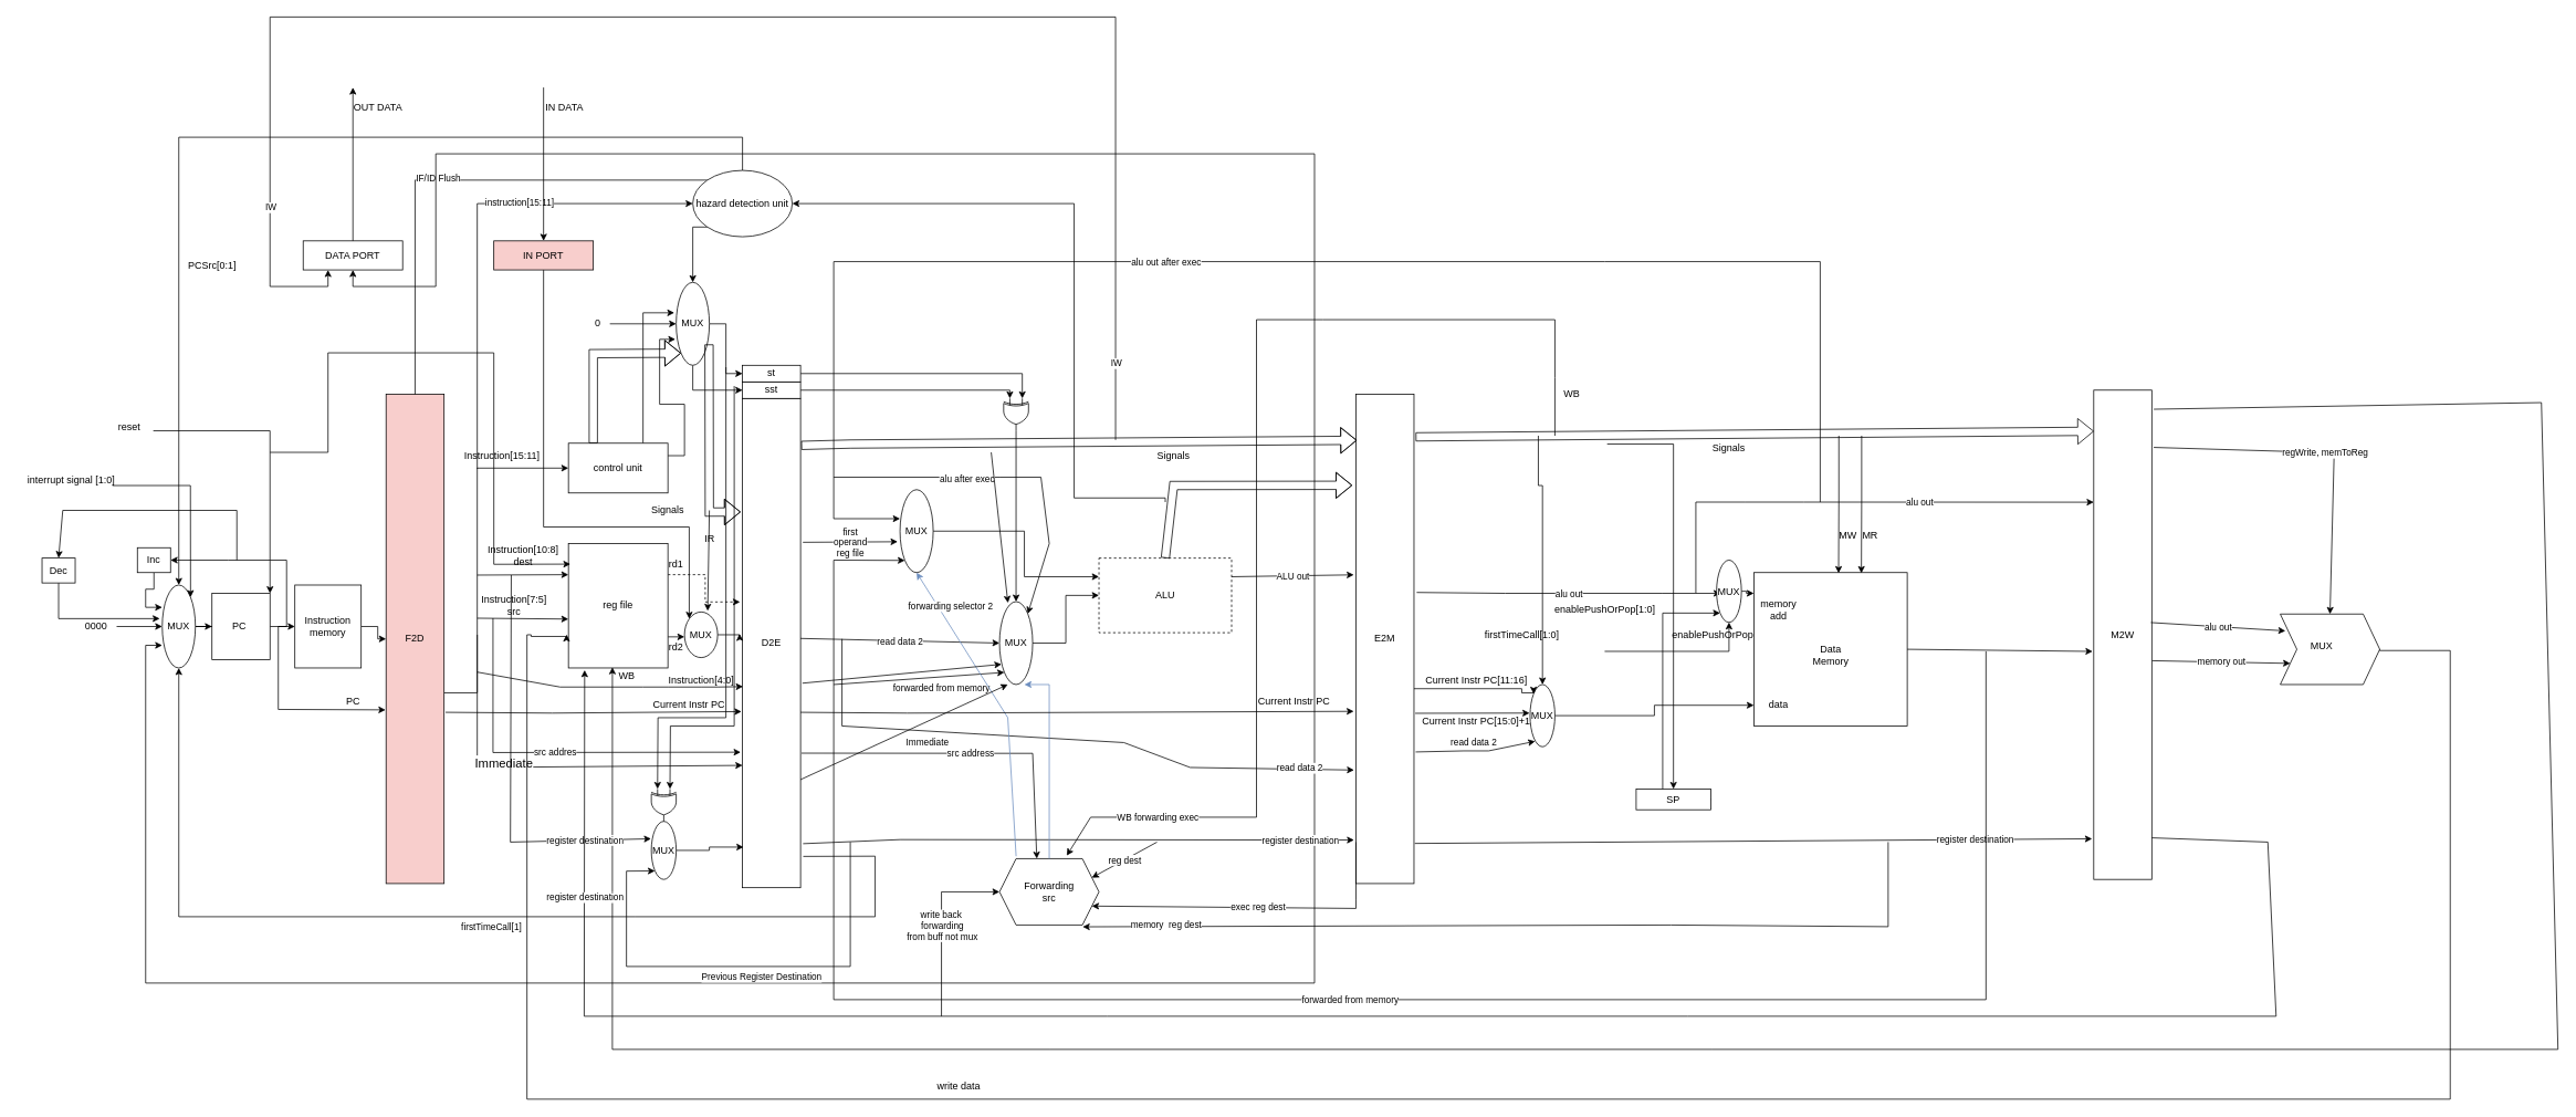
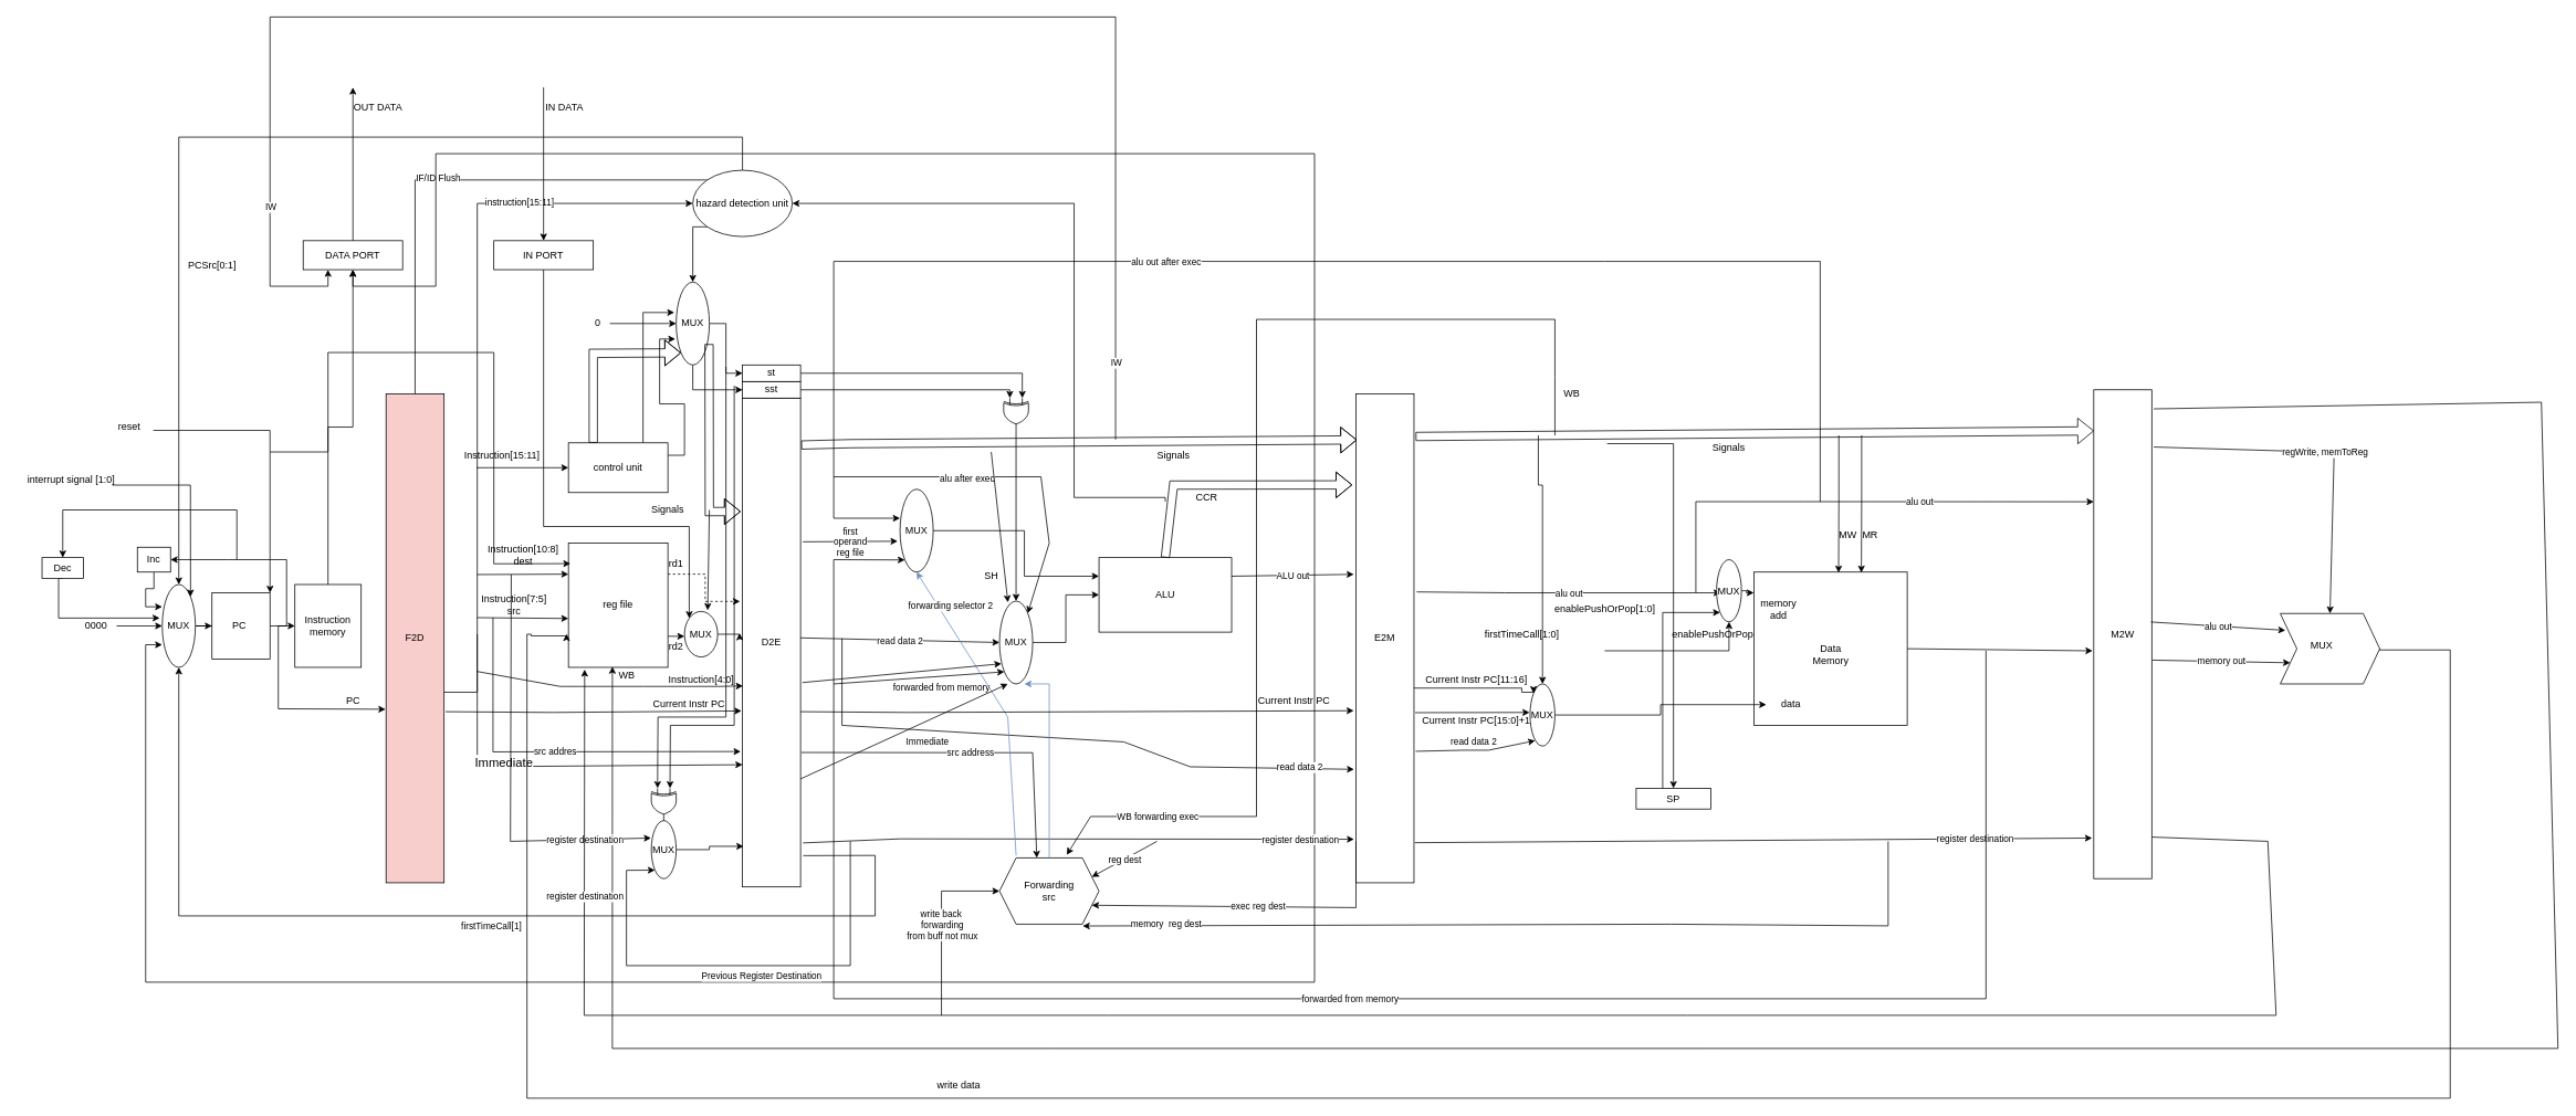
- <mxCell id="149" value="IN PORT" style="rounded=0;whiteSpace=wrap;html=1;fillColor=#f8cecc;" parent="1" vertex="1"><mxGeometry x="595" y="290" width="120" height="35" as="geometry" /></mxCell>
+ <mxCell id="149" value="IN PORT" style="rounded=0;whiteSpace=wrap;html=1;" parent="1" vertex="1"><mxGeometry x="595" y="290" width="120" height="35" as="geometry" /></mxCell>
+ <mxCell id="59" value="&lt;div&gt;CCR&lt;/div&gt;" style="text;html=1;strokeColor=none;fillColor=none;align=center;verticalAlign=middle;whiteSpace=wrap;rounded=0;" parent="1" vertex="1"><mxGeometry x="1425" y="585" width="60" height="30" as="geometry" /></mxCell>
- <mxCell id="156" value="IR" style="text;html=1;align=center;verticalAlign=middle;resizable=0;points=[];autosize=1;strokeColor=none;fillColor=none;" parent="1" vertex="1"><mxGeometry x="835" y="635" width="40" height="30" as="geometry" /></mxCell>
- <mxCell id="141" value="Dec" style="rounded=0;whiteSpace=wrap;html=1;" parent="1" vertex="1"><mxGeometry x="50" y="672.5" width="40" height="30" as="geometry" /></mxCell>
+ <mxCell id="141" value="Dec" style="rounded=0;whiteSpace=wrap;html=1;" parent="1" vertex="1"><mxGeometry x="50" y="672.5" width="50" height="25" as="geometry" /></mxCell>
+ <mxCell id="147" value="SH" style="text;html=1;align=center;verticalAlign=middle;resizable=0;points=[];autosize=1;strokeColor=none;fillColor=none;" parent="1" vertex="1"><mxGeometry x="1175" y="680" width="40" height="30" as="geometry" /></mxCell>
- <mxCell id="26" value="ALU" style="rounded=0;whiteSpace=wrap;html=1;dashed=1;" parent="1" vertex="1"><mxGeometry x="1325" y="672.5" width="160" height="90" as="geometry" /></mxCell>
+ <mxCell id="26" value="ALU" style="rounded=0;whiteSpace=wrap;html=1;" parent="1" vertex="1"><mxGeometry x="1325" y="672.5" width="160" height="90" as="geometry" /></mxCell>
- <mxCell id="4" style="edgeStyle=orthogonalEdgeStyle;rounded=0;orthogonalLoop=1;jettySize=auto;html=1;" parent="1" source="5" target="7" edge="1"><mxGeometry relative="1" as="geometry"><mxPoint x="525" y="770" as="targetPoint" /></mxGeometry></mxCell>
+ <mxCell id="4" style="edgeStyle=orthogonalEdgeStyle;rounded=0;orthogonalLoop=1;jettySize=auto;html=1;" parent="1" source="5" target="150" edge="1"><mxGeometry relative="1" as="geometry"><mxPoint x="525" y="770" as="targetPoint" /></mxGeometry></mxCell>
- <mxCell id="69" value="data" style="text;html=1;strokeColor=none;fillColor=none;align=center;verticalAlign=middle;whiteSpace=wrap;rounded=0;" parent="1" vertex="1"><mxGeometry x="2115" y="835" width="60" height="30" as="geometry" /></mxCell>
+ <mxCell id="69" value="data" style="text;html=1;strokeColor=none;fillColor=none;align=center;verticalAlign=middle;whiteSpace=wrap;rounded=0;" parent="1" vertex="1"><mxGeometry x="2130" y="835" width="60" height="30" as="geometry" /></mxCell>
